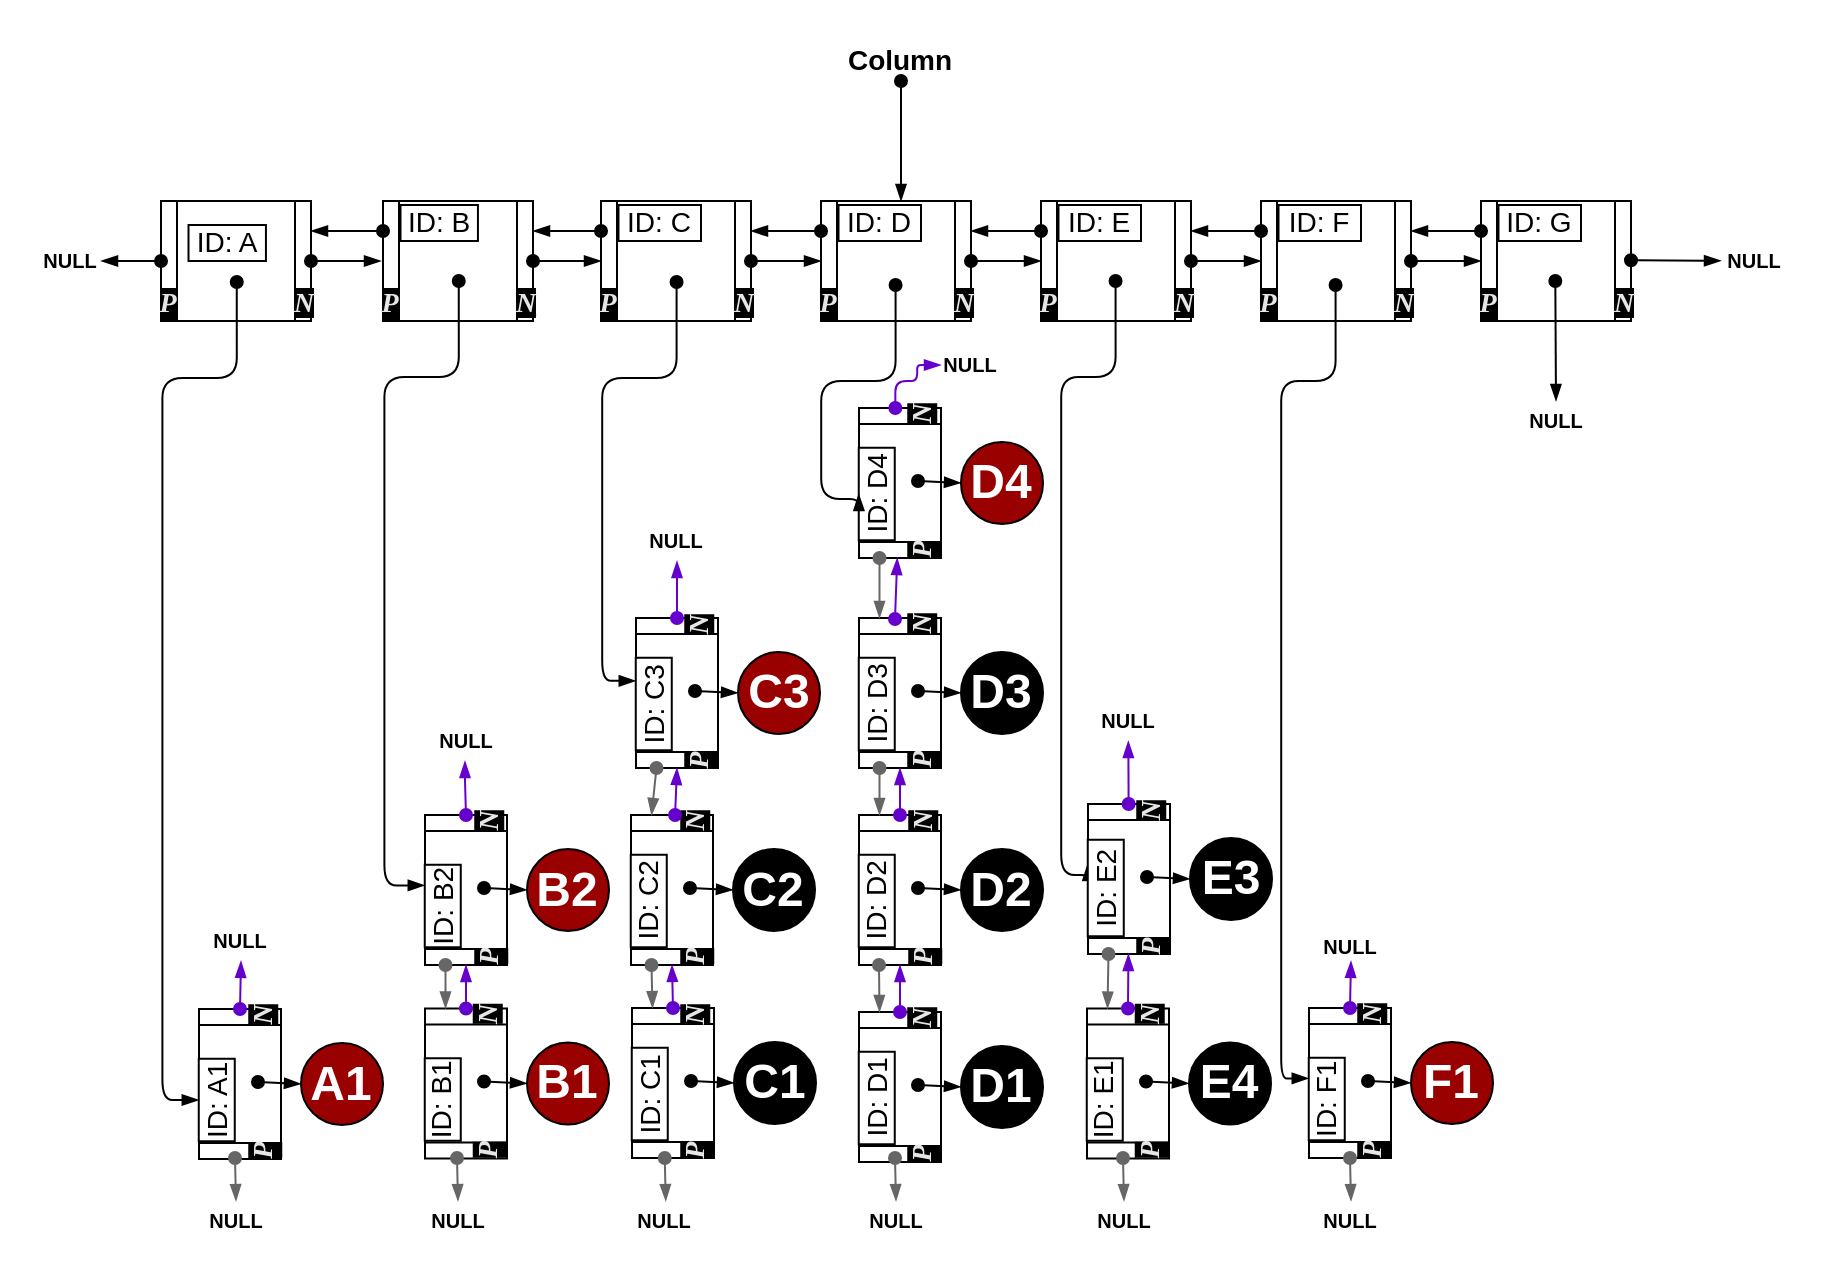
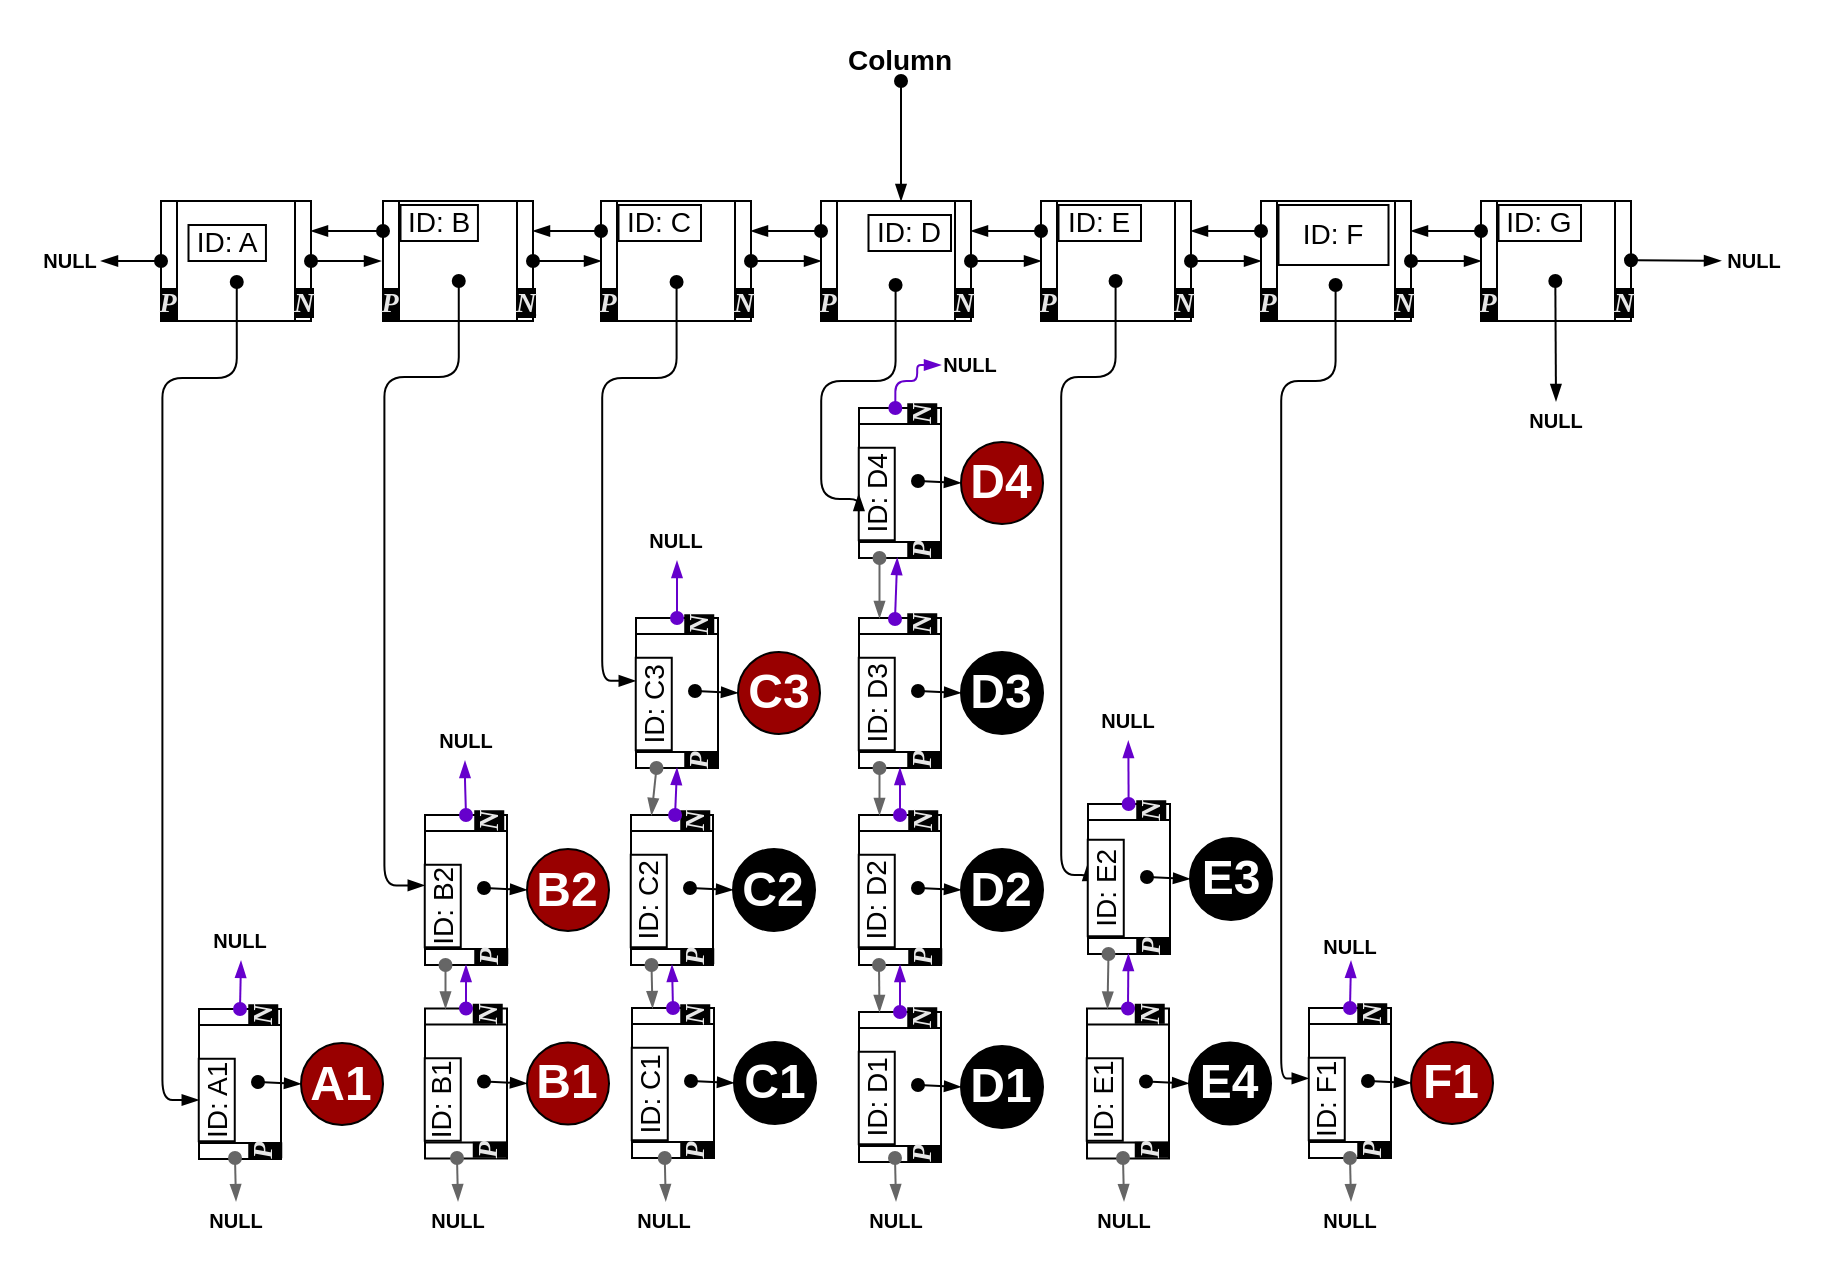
- <mxCell id="172" value="ID: D" style="rounded=0;whiteSpace=wrap;html=1;labelBackgroundColor=none;fontSize=14;" parent="1" vertex="1"><mxGeometry x="418.75" y="102" width="41.25" height="18" as="geometry" /></mxCell>
+ <mxCell id="172" value="ID: D" style="rounded=0;whiteSpace=wrap;html=1;labelBackgroundColor=none;fontSize=14;" parent="1" vertex="1"><mxGeometry x="433.75" y="107" width="41.25" height="18" as="geometry" /></mxCell>
- <mxCell id="35" value="ID: F" style="rounded=0;whiteSpace=wrap;html=1;labelBackgroundColor=none;fontSize=14;" parent="31" vertex="1"><mxGeometry x="8.75" y="2" width="41.25" height="18" as="geometry" /></mxCell>
+ <mxCell id="35" value="ID: F" style="rounded=0;whiteSpace=wrap;html=1;labelBackgroundColor=none;fontSize=14;" parent="31" vertex="1"><mxGeometry x="8.75" y="2" width="55" height="30" as="geometry" /></mxCell>
